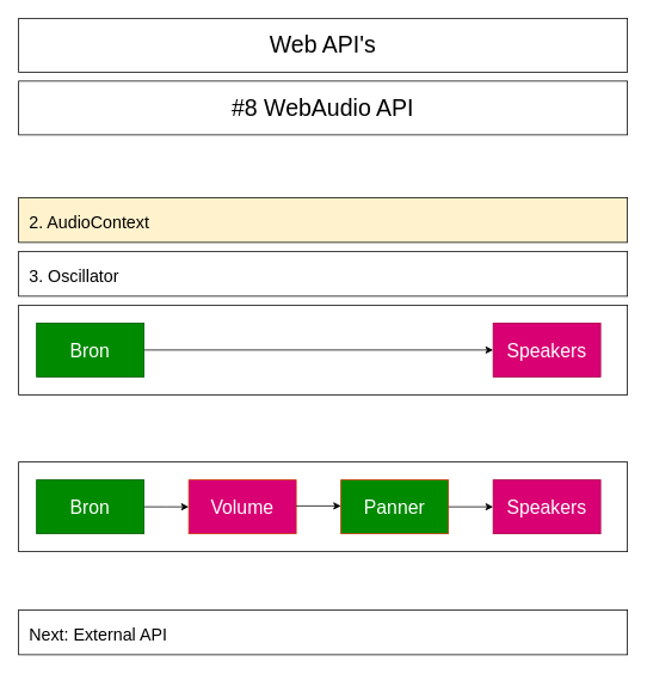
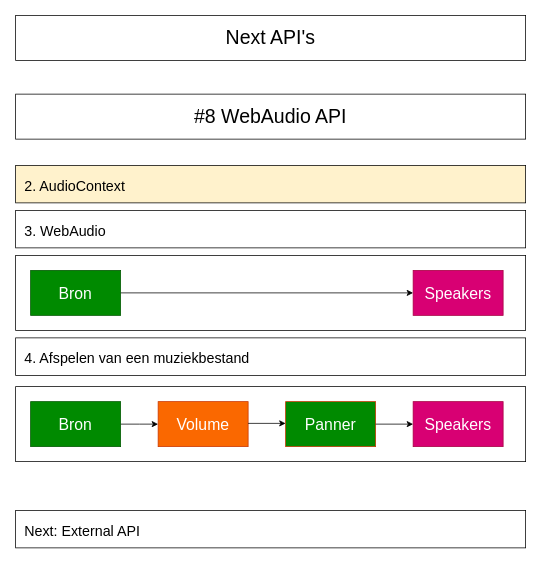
- <mxCell id="2" value="Web API's" style="rounded=0;whiteSpace=wrap;html=1;fontSize=26;" parent="1" vertex="1"><mxGeometry x="20" y="20" width="680" height="60" as="geometry" /></mxCell>
+ <mxCell id="2" value="Next API's" style="rounded=0;whiteSpace=wrap;html=1;fontSize=26;" parent="1" vertex="1"><mxGeometry x="20" y="20" width="680" height="60" as="geometry" /></mxCell>
- <mxCell id="3" value="#8 WebAudio API" style="rounded=0;whiteSpace=wrap;html=1;fontSize=26;" parent="1" vertex="1"><mxGeometry x="20" y="90" width="680" height="60" as="geometry" /></mxCell>
+ <mxCell id="3" value="#8 WebAudio API" style="rounded=0;whiteSpace=wrap;html=1;fontSize=26;" parent="1" vertex="1"><mxGeometry x="20" y="125" width="680" height="60" as="geometry" /></mxCell>
- <mxCell id="6" value="&lt;font style=&quot;font-size: 19px&quot;&gt;3. Oscillator&lt;br&gt;&lt;/font&gt;" style="rounded=0;whiteSpace=wrap;html=1;fontSize=26;align=left;spacingLeft=10;" parent="1" vertex="1"><mxGeometry x="20" y="280" width="680" height="50" as="geometry" /></mxCell>
+ <mxCell id="6" value="&lt;font style=&quot;font-size: 19px&quot;&gt;3. WebAudio&lt;br&gt;&lt;/font&gt;" style="rounded=0;whiteSpace=wrap;html=1;fontSize=26;align=left;spacingLeft=10;" parent="1" vertex="1"><mxGeometry x="20" y="280" width="680" height="50" as="geometry" /></mxCell>
+ <mxCell id="7" value="&lt;font style=&quot;font-size: 19px&quot;&gt;4. Afspelen van een muziekbestand&lt;br&gt;&lt;/font&gt;" style="rounded=0;whiteSpace=wrap;html=1;fontSize=26;align=left;spacingLeft=10;" parent="1" vertex="1"><mxGeometry x="20" y="450" width="680" height="50" as="geometry" /></mxCell>
- <mxCell id="16" value="Volume" style="rounded=0;whiteSpace=wrap;html=1;fontSize=21;fillColor=#d80073;strokeColor=#C73500;fontColor=#ffffff;" parent="1" vertex="1"><mxGeometry x="210" y="535" width="120" height="60" as="geometry" /></mxCell>
+ <mxCell id="16" value="Volume" style="rounded=0;whiteSpace=wrap;html=1;fontSize=21;fillColor=#fa6800;strokeColor=#C73500;fontColor=#ffffff;" parent="1" vertex="1"><mxGeometry x="210" y="535" width="120" height="60" as="geometry" /></mxCell>
